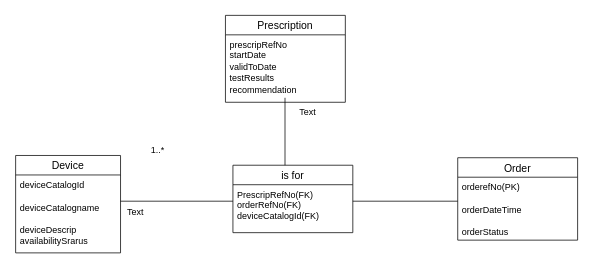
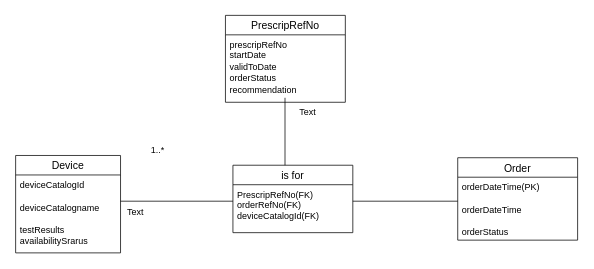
- <mxCell id="12" value="Prescription" style="swimlane;fontStyle=0;childLayout=stackLayout;horizontal=1;startSize=26;horizontalStack=0;resizeParent=1;resizeParentMax=0;resizeLast=0;collapsible=1;marginBottom=0;align=center;fontSize=14;" vertex="1" parent="1"><mxGeometry x="300" y="20" width="160" height="116" as="geometry" /></mxCell>
+ <mxCell id="12" value="PrescripRefNo" style="swimlane;fontStyle=0;childLayout=stackLayout;horizontal=1;startSize=26;horizontalStack=0;resizeParent=1;resizeParentMax=0;resizeLast=0;collapsible=1;marginBottom=0;align=center;fontSize=14;" vertex="1" parent="1"><mxGeometry x="300" y="20" width="160" height="116" as="geometry" /></mxCell>
- <mxCell id="14" value="validToDate&#10;testResults" style="text;strokeColor=none;fillColor=none;spacingLeft=4;spacingRight=4;overflow=hidden;rotatable=0;points=[[0,0.5],[1,0.5]];portConstraint=eastwest;fontSize=12;" vertex="1" parent="12"><mxGeometry y="56" width="160" height="30" as="geometry" /></mxCell>
+ <mxCell id="14" value="validToDate&#10;orderStatus" style="text;strokeColor=none;fillColor=none;spacingLeft=4;spacingRight=4;overflow=hidden;rotatable=0;points=[[0,0.5],[1,0.5]];portConstraint=eastwest;fontSize=12;" vertex="1" parent="12"><mxGeometry y="56" width="160" height="30" as="geometry" /></mxCell>
- <mxCell id="9" value="orderefNo(PK)" style="text;strokeColor=none;fillColor=none;spacingLeft=4;spacingRight=4;overflow=hidden;rotatable=0;points=[[0,0.5],[1,0.5]];portConstraint=eastwest;fontSize=12;" vertex="1" parent="8"><mxGeometry y="26" width="160" height="30" as="geometry" /></mxCell>
+ <mxCell id="9" value="orderDateTime(PK)" style="text;strokeColor=none;fillColor=none;spacingLeft=4;spacingRight=4;overflow=hidden;rotatable=0;points=[[0,0.5],[1,0.5]];portConstraint=eastwest;fontSize=12;" vertex="1" parent="8"><mxGeometry y="26" width="160" height="30" as="geometry" /></mxCell>
- <mxCell id="7" value="deviceDescrip&#10;availabilitySrarus" style="text;strokeColor=none;fillColor=none;spacingLeft=4;spacingRight=4;overflow=hidden;rotatable=0;points=[[0,0.5],[1,0.5]];portConstraint=eastwest;fontSize=12;" vertex="1" parent="4"><mxGeometry y="86" width="140" height="44" as="geometry" /></mxCell>
+ <mxCell id="7" value="testResults&#10;availabilitySrarus" style="text;strokeColor=none;fillColor=none;spacingLeft=4;spacingRight=4;overflow=hidden;rotatable=0;points=[[0,0.5],[1,0.5]];portConstraint=eastwest;fontSize=12;" vertex="1" parent="4"><mxGeometry y="86" width="140" height="44" as="geometry" /></mxCell>
